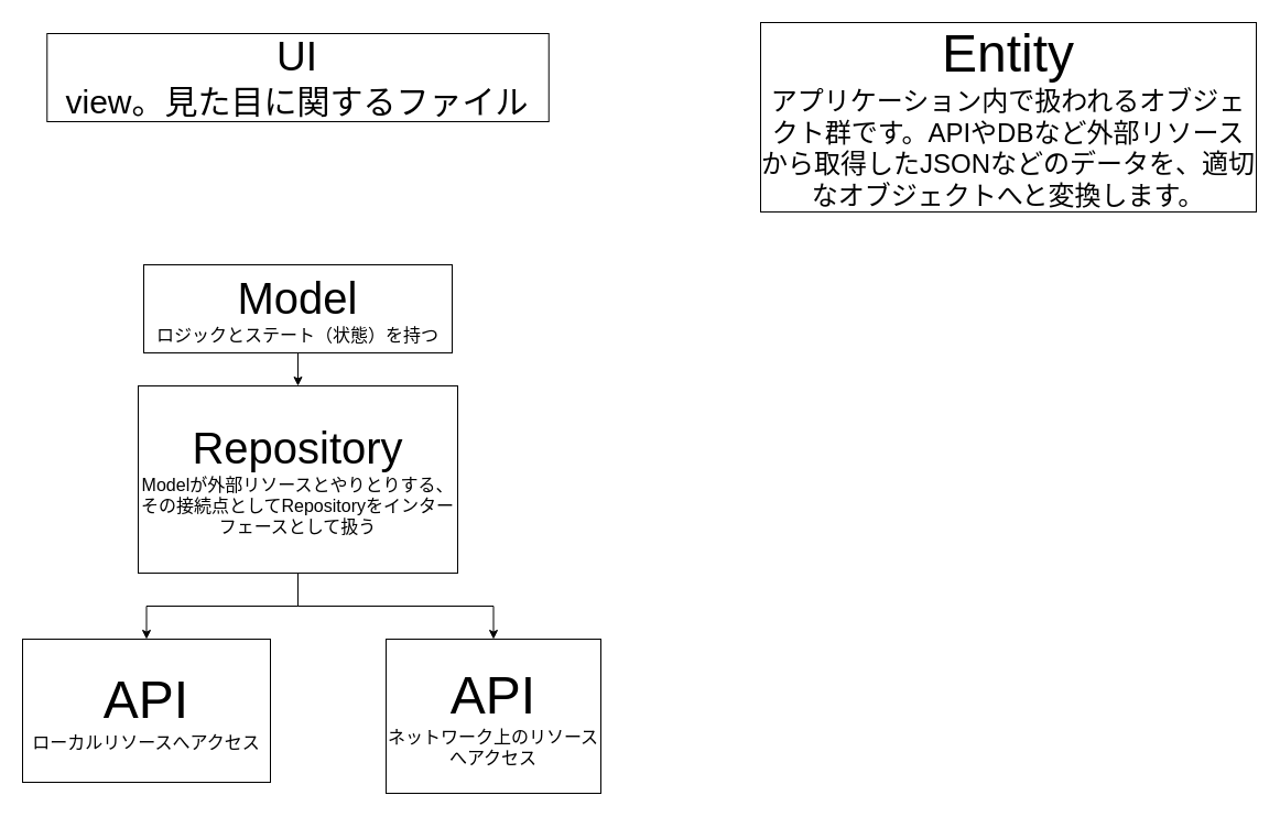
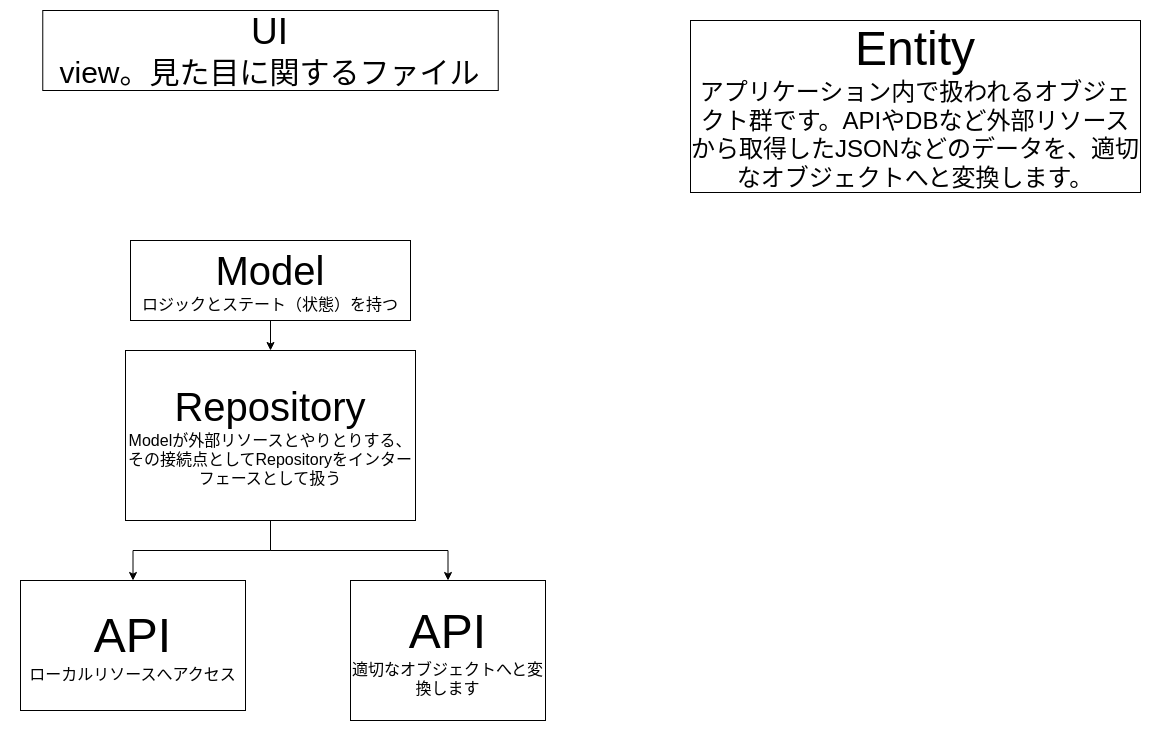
- <mxCell id="2" value="&lt;font&gt;&lt;span style=&quot;font-size: 37px&quot;&gt;UI&lt;/span&gt;&lt;br&gt;&lt;font style=&quot;font-size: 30px&quot;&gt;view。見た目に関するファイル&lt;/font&gt;&lt;br&gt;&lt;/font&gt;" style="rounded=0;whiteSpace=wrap;html=1;" vertex="1" parent="1"><mxGeometry x="42.27" y="30" width="455.47" height="80" as="geometry" /></mxCell>
+ <mxCell id="2" value="&lt;font&gt;&lt;span style=&quot;font-size: 37px&quot;&gt;UI&lt;/span&gt;&lt;br&gt;&lt;font style=&quot;font-size: 30px&quot;&gt;view。見た目に関するファイル&lt;/font&gt;&lt;br&gt;&lt;/font&gt;" style="rounded=0;whiteSpace=wrap;html=1;" vertex="1" parent="1"><mxGeometry x="42.27" y="10" width="455.47" height="80" as="geometry" /></mxCell>
- <mxCell id="9" value="&lt;font&gt;&lt;span style=&quot;font-size: 48px&quot;&gt;API&lt;/span&gt;&lt;br&gt;&lt;font size=&quot;3&quot;&gt;ネットワーク上のリソースへアクセス&lt;br&gt;&lt;/font&gt;&lt;/font&gt;" style="rounded=0;whiteSpace=wrap;html=1;" vertex="1" parent="1"><mxGeometry x="350" y="580" width="195" height="140" as="geometry" /></mxCell>
+ <mxCell id="9" value="&lt;font&gt;&lt;span style=&quot;font-size: 48px&quot;&gt;API&lt;/span&gt;&lt;br&gt;&lt;font size=&quot;3&quot;&gt;適切なオブジェクトへと変換します&lt;br&gt;&lt;/font&gt;&lt;/font&gt;" style="rounded=0;whiteSpace=wrap;html=1;" vertex="1" parent="1"><mxGeometry x="350" y="580" width="195" height="140" as="geometry" /></mxCell>
